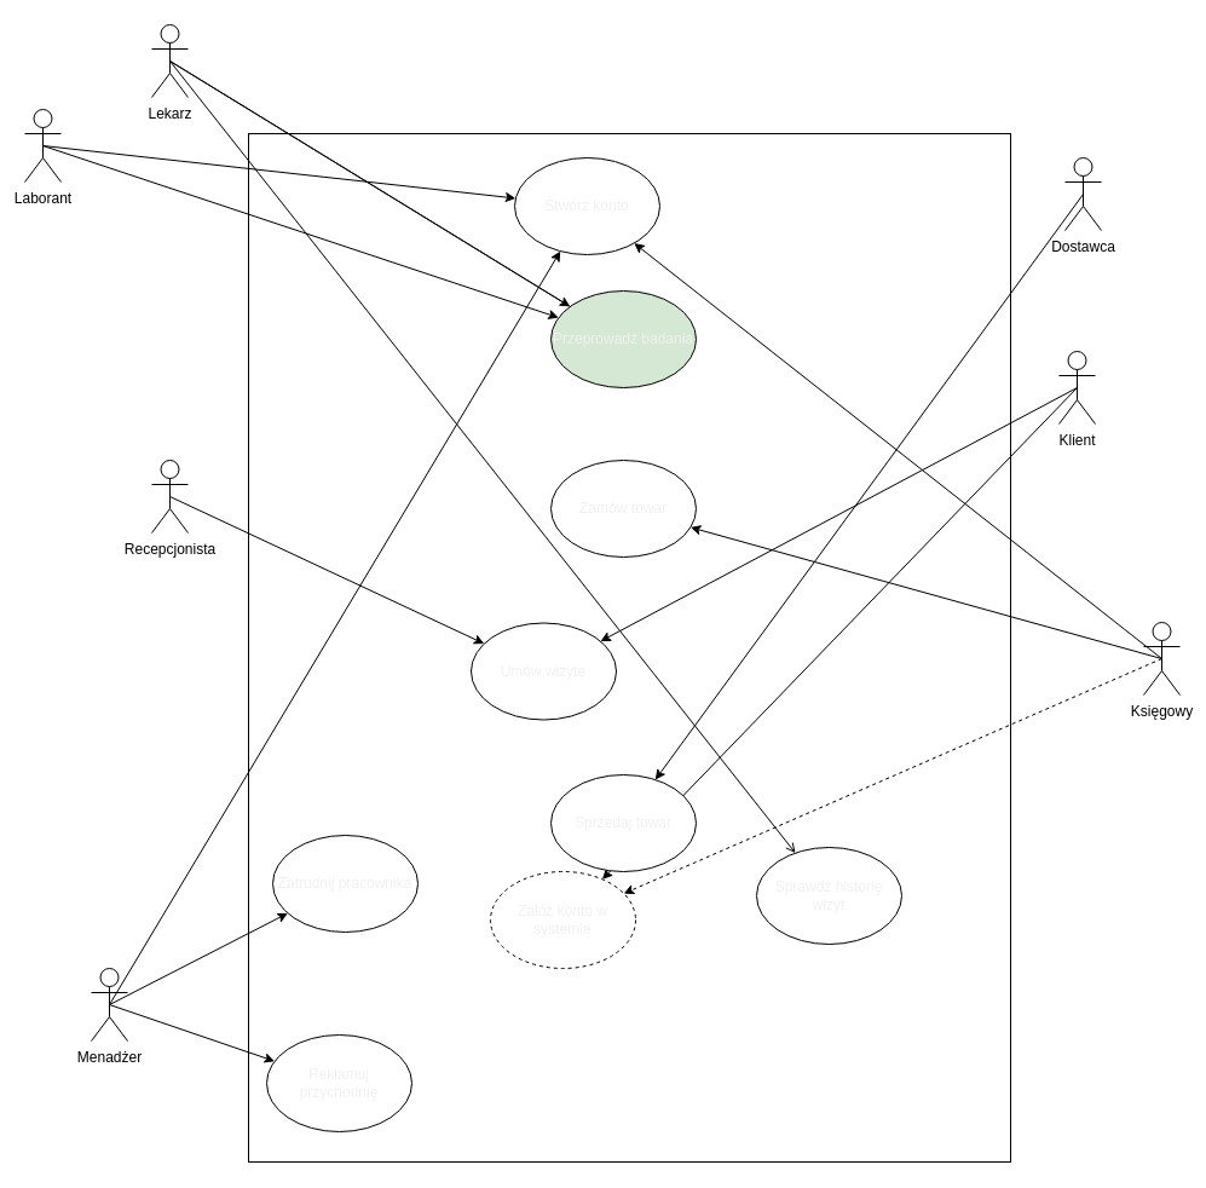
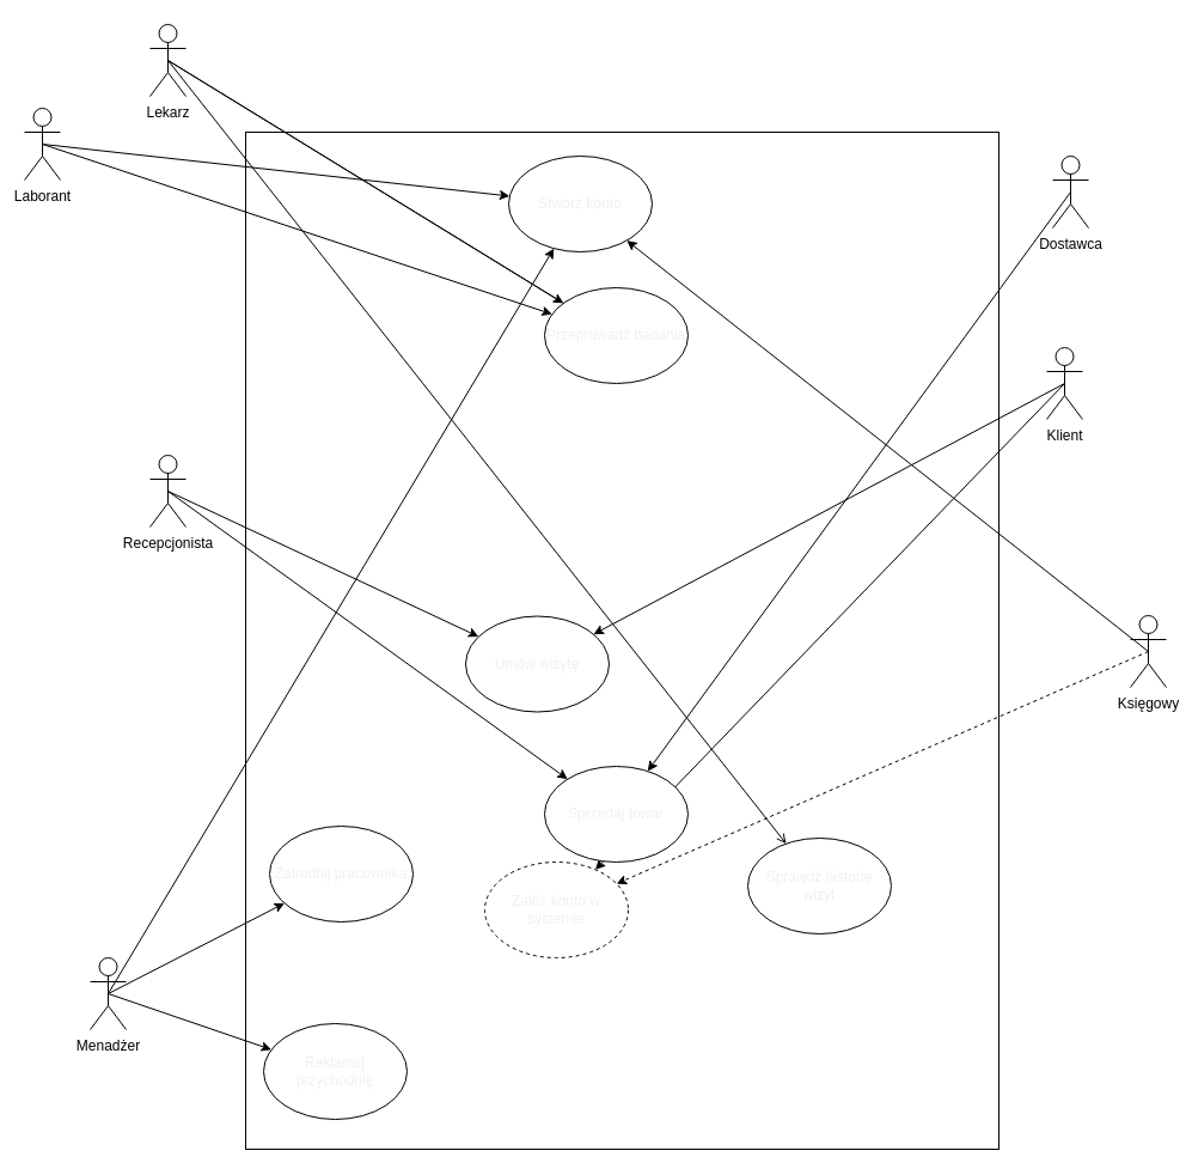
- <mxCell id="34" value="Przeprowadź badania" style="ellipse;whiteSpace=wrap;html=1;fontColor=#F0F0F0;fillColor=#d5e8d4;" vertex="1" parent="1"><mxGeometry x="455" y="240" width="120" height="80" as="geometry" /></mxCell>
+ <mxCell id="34" value="Przeprowadź badania" style="ellipse;whiteSpace=wrap;html=1;fontColor=#F0F0F0;" vertex="1" parent="1"><mxGeometry x="455" y="240" width="120" height="80" as="geometry" /></mxCell>
- <mxCell id="27" value="Zamów towar" style="ellipse;whiteSpace=wrap;html=1;fontColor=#F0F0F0;" vertex="1" parent="1"><mxGeometry x="455" y="380" width="120" height="80" as="geometry" /></mxCell>
- <mxCell id="23" style="edgeStyle=none;html=1;exitX=0.5;exitY=0.5;exitDx=0;exitDy=0;exitPerimeter=0;fontColor=#F0F0F0;" edge="1" parent="1" source="24" target="27"><mxGeometry relative="1" as="geometry" /></mxCell>
+ <mxCell id="14" style="edgeStyle=none;html=1;exitX=0.5;exitY=0.5;exitDx=0;exitDy=0;exitPerimeter=0;fontColor=#F0F0F0;" edge="1" parent="1" source="15" target="30"><mxGeometry relative="1" as="geometry" /></mxCell>
